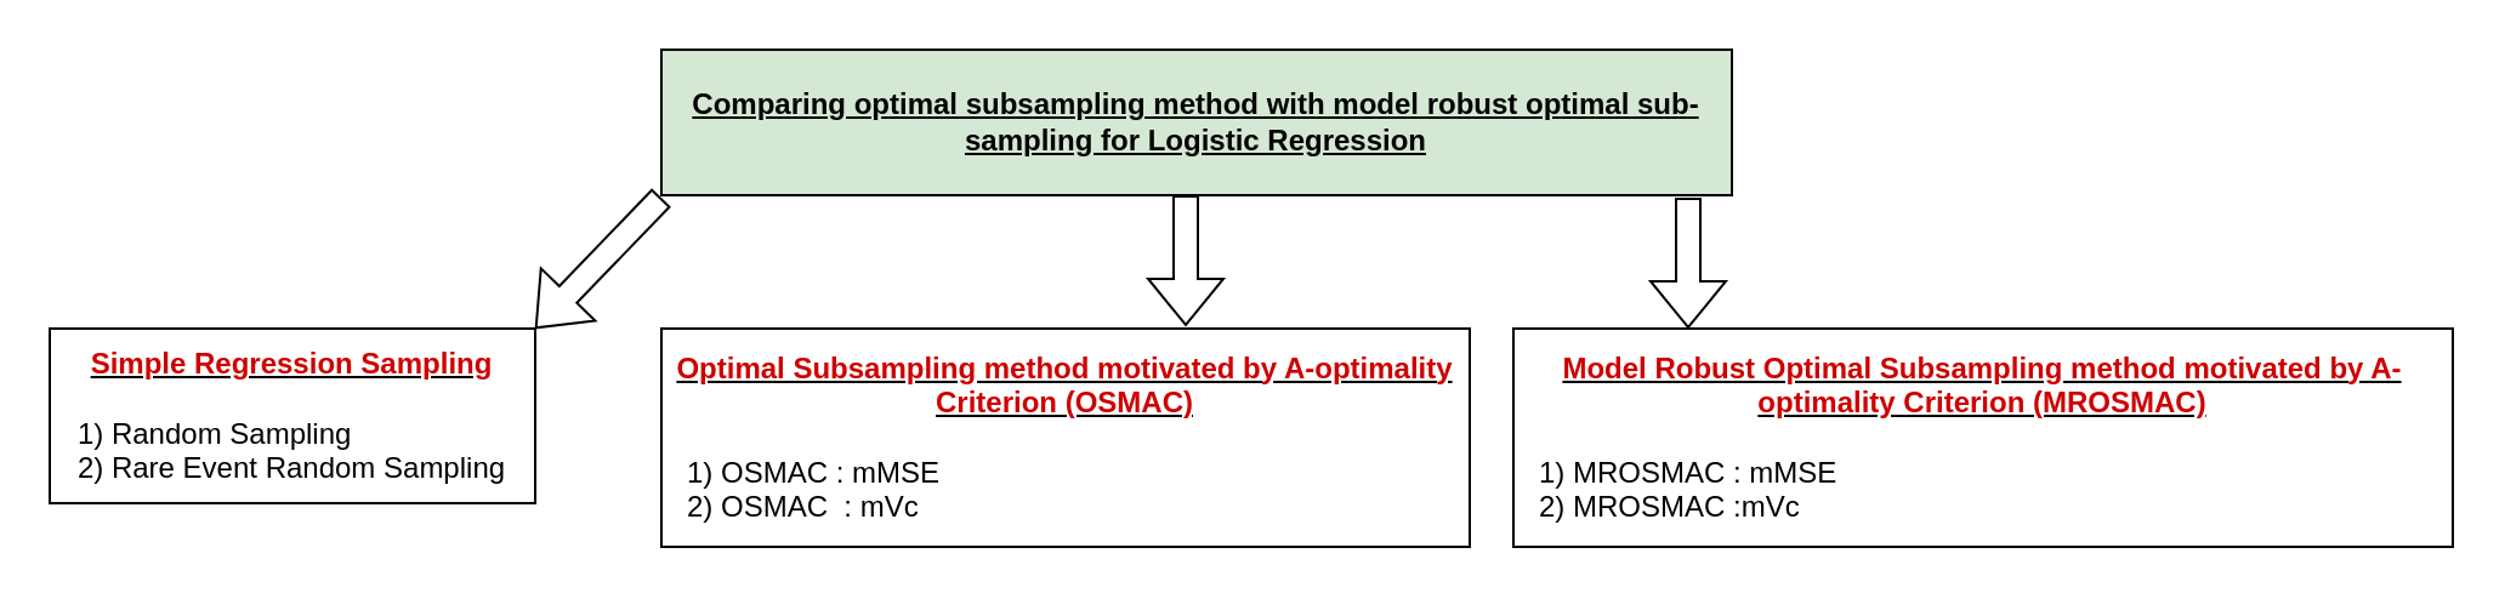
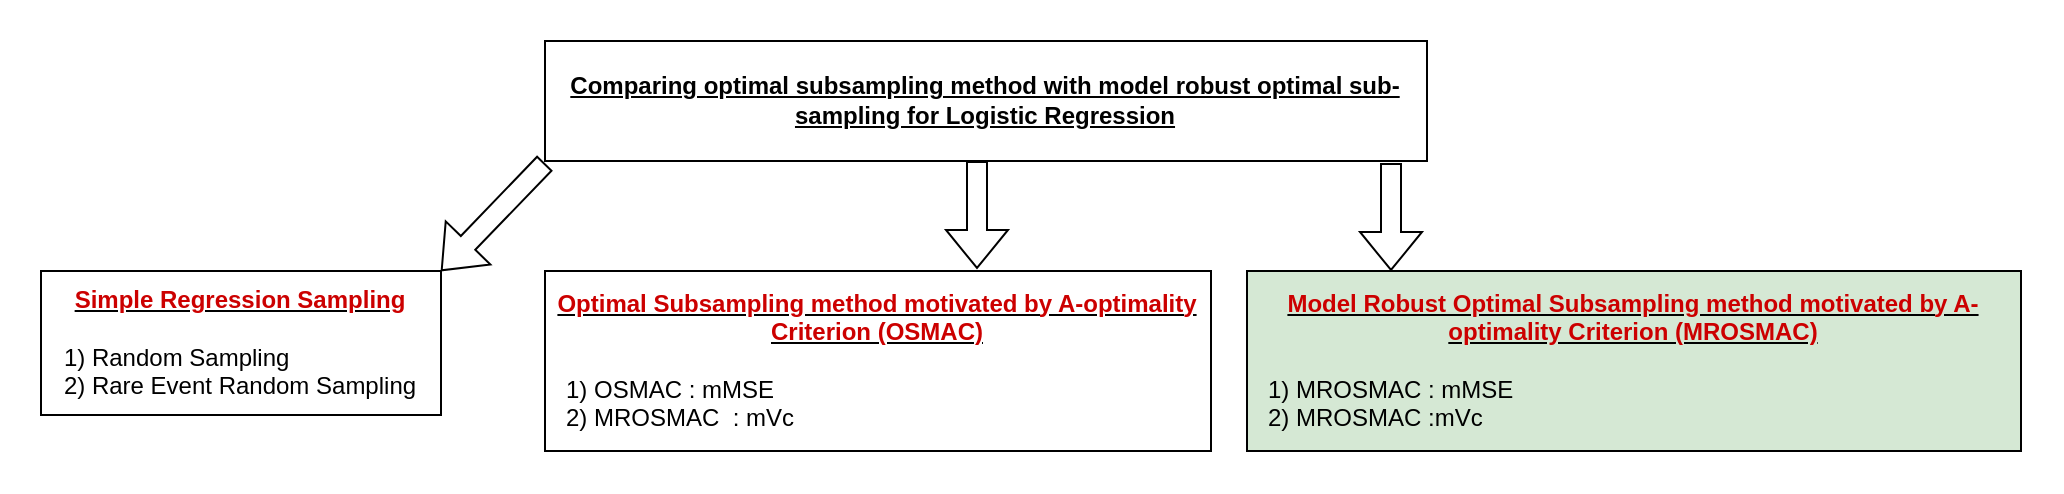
- <mxCell id="4" value="Comparing optimal subsampling method with model robust optimal sub-sampling for Logistic Regression" style="rounded=0;whiteSpace=wrap;html=1;fontStyle=5;fillColor=#d5e8d4;" parent="1" vertex="1"><mxGeometry x="272" y="20" width="441" height="60" as="geometry" /></mxCell>
+ <mxCell id="4" value="Comparing optimal subsampling method with model robust optimal sub-sampling for Logistic Regression" style="rounded=0;whiteSpace=wrap;html=1;fontStyle=5" parent="1" vertex="1"><mxGeometry x="272" y="20" width="441" height="60" as="geometry" /></mxCell>
- <mxCell id="3" value="&lt;b&gt;&lt;u&gt;&lt;font color=&quot;#cc0000&quot;&gt;Optimal Subsampling method motivated by A-optimality Criterion (OSMAC)&lt;/font&gt;&lt;br&gt;&lt;/u&gt;&lt;/b&gt;&lt;br&gt;&lt;div style=&quot;text-align: justify&quot;&gt;&lt;span&gt;&amp;nbsp; &amp;nbsp;1) OSMAC : mMSE&lt;/span&gt;&lt;/div&gt;&lt;div style=&quot;text-align: justify&quot;&gt;&lt;span&gt;&amp;nbsp; &amp;nbsp;2) OSMAC&amp;nbsp; : mVc&lt;/span&gt;&lt;/div&gt;" style="rounded=0;whiteSpace=wrap;html=1;" parent="1" vertex="1"><mxGeometry x="272" y="135" width="333" height="90" as="geometry" /></mxCell>
+ <mxCell id="3" value="&lt;b&gt;&lt;u&gt;&lt;font color=&quot;#cc0000&quot;&gt;Optimal Subsampling method motivated by A-optimality Criterion (OSMAC)&lt;/font&gt;&lt;br&gt;&lt;/u&gt;&lt;/b&gt;&lt;br&gt;&lt;div style=&quot;text-align: justify&quot;&gt;&lt;span&gt;&amp;nbsp; &amp;nbsp;1) OSMAC : mMSE&lt;/span&gt;&lt;/div&gt;&lt;div style=&quot;text-align: justify&quot;&gt;&lt;span&gt;&amp;nbsp; &amp;nbsp;2) MROSMAC&amp;nbsp; : mVc&lt;/span&gt;&lt;/div&gt;" style="rounded=0;whiteSpace=wrap;html=1;" parent="1" vertex="1"><mxGeometry x="272" y="135" width="333" height="90" as="geometry" /></mxCell>
- <mxCell id="5" value="&lt;b&gt;&lt;u&gt;&lt;font color=&quot;#cc0000&quot;&gt;Model Robust Optimal Subsampling method motivated by A-optimality Criterion (MROSMAC)&lt;/font&gt;&lt;br&gt;&lt;/u&gt;&lt;/b&gt;&lt;br&gt;&lt;div style=&quot;text-align: justify&quot;&gt;&lt;span&gt;&amp;nbsp; &amp;nbsp;1) MROSMAC : mMSE&lt;/span&gt;&lt;/div&gt;&lt;div style=&quot;text-align: justify&quot;&gt;&lt;span&gt;&amp;nbsp; &amp;nbsp;2) MROSMAC :mVc&lt;/span&gt;&lt;/div&gt;" style="rounded=0;whiteSpace=wrap;html=1;" parent="1" vertex="1"><mxGeometry x="623" y="135" width="387" height="90" as="geometry" /></mxCell>
+ <mxCell id="5" value="&lt;b&gt;&lt;u&gt;&lt;font color=&quot;#cc0000&quot;&gt;Model Robust Optimal Subsampling method motivated by A-optimality Criterion (MROSMAC)&lt;/font&gt;&lt;br&gt;&lt;/u&gt;&lt;/b&gt;&lt;br&gt;&lt;div style=&quot;text-align: justify&quot;&gt;&lt;span&gt;&amp;nbsp; &amp;nbsp;1) MROSMAC : mMSE&lt;/span&gt;&lt;/div&gt;&lt;div style=&quot;text-align: justify&quot;&gt;&lt;span&gt;&amp;nbsp; &amp;nbsp;2) MROSMAC :mVc&lt;/span&gt;&lt;/div&gt;" style="rounded=0;whiteSpace=wrap;html=1;fillColor=#d5e8d4;" parent="1" vertex="1"><mxGeometry x="623" y="135" width="387" height="90" as="geometry" /></mxCell>
